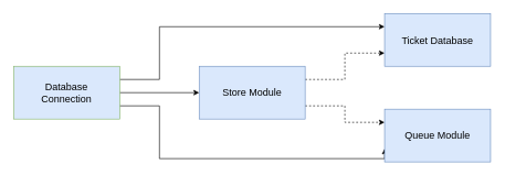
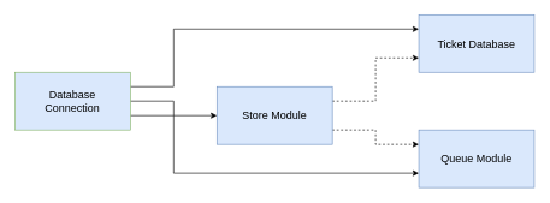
- <mxCell id="8" value="Store Module" style="rounded=0;whiteSpace=wrap;html=1;fontSize=15;fillColor=#dae8fc;strokeColor=#6c8ebf;" vertex="1" parent="1"><mxGeometry x="300" y="100" width="160" height="80" as="geometry" /></mxCell>
+ <mxCell id="8" value="Store Module" style="rounded=0;whiteSpace=wrap;html=1;fontSize=15;fillColor=#dae8fc;strokeColor=#6c8ebf;" vertex="1" parent="1"><mxGeometry x="300" y="120" width="160" height="80" as="geometry" /></mxCell>
- <mxCell id="10" value="Queue Module" style="rounded=0;whiteSpace=wrap;html=1;fontSize=15;fillColor=#dae8fc;strokeColor=#6c8ebf;" vertex="1" parent="1"><mxGeometry x="580" y="165" width="160" height="80" as="geometry" /></mxCell>
+ <mxCell id="10" value="Queue Module" style="rounded=0;whiteSpace=wrap;html=1;fontSize=15;fillColor=#dae8fc;strokeColor=#6c8ebf;" vertex="1" parent="1"><mxGeometry x="580" y="180" width="160" height="80" as="geometry" /></mxCell>
